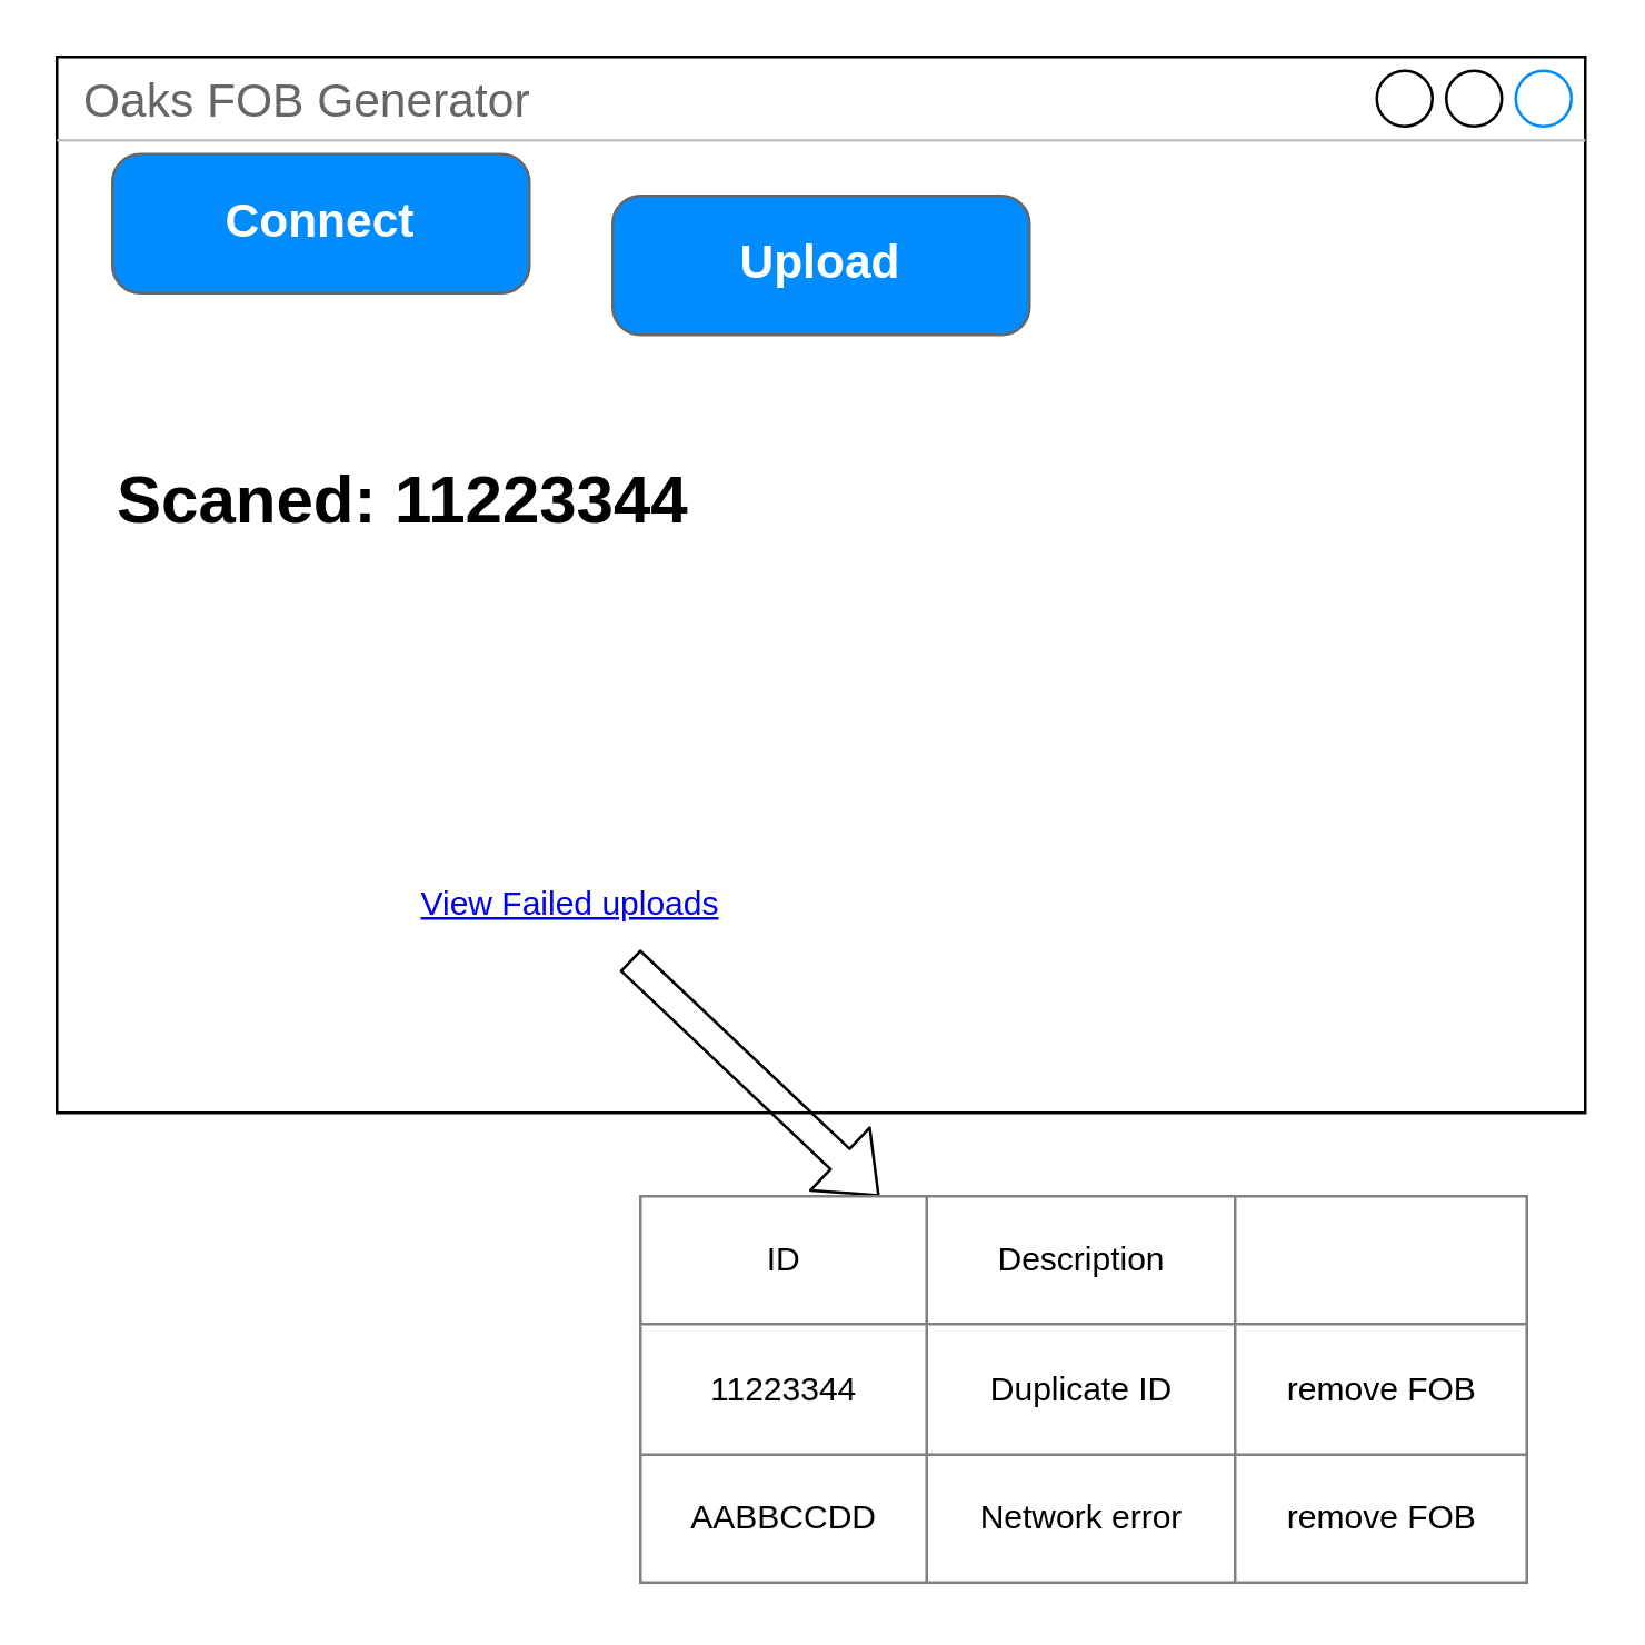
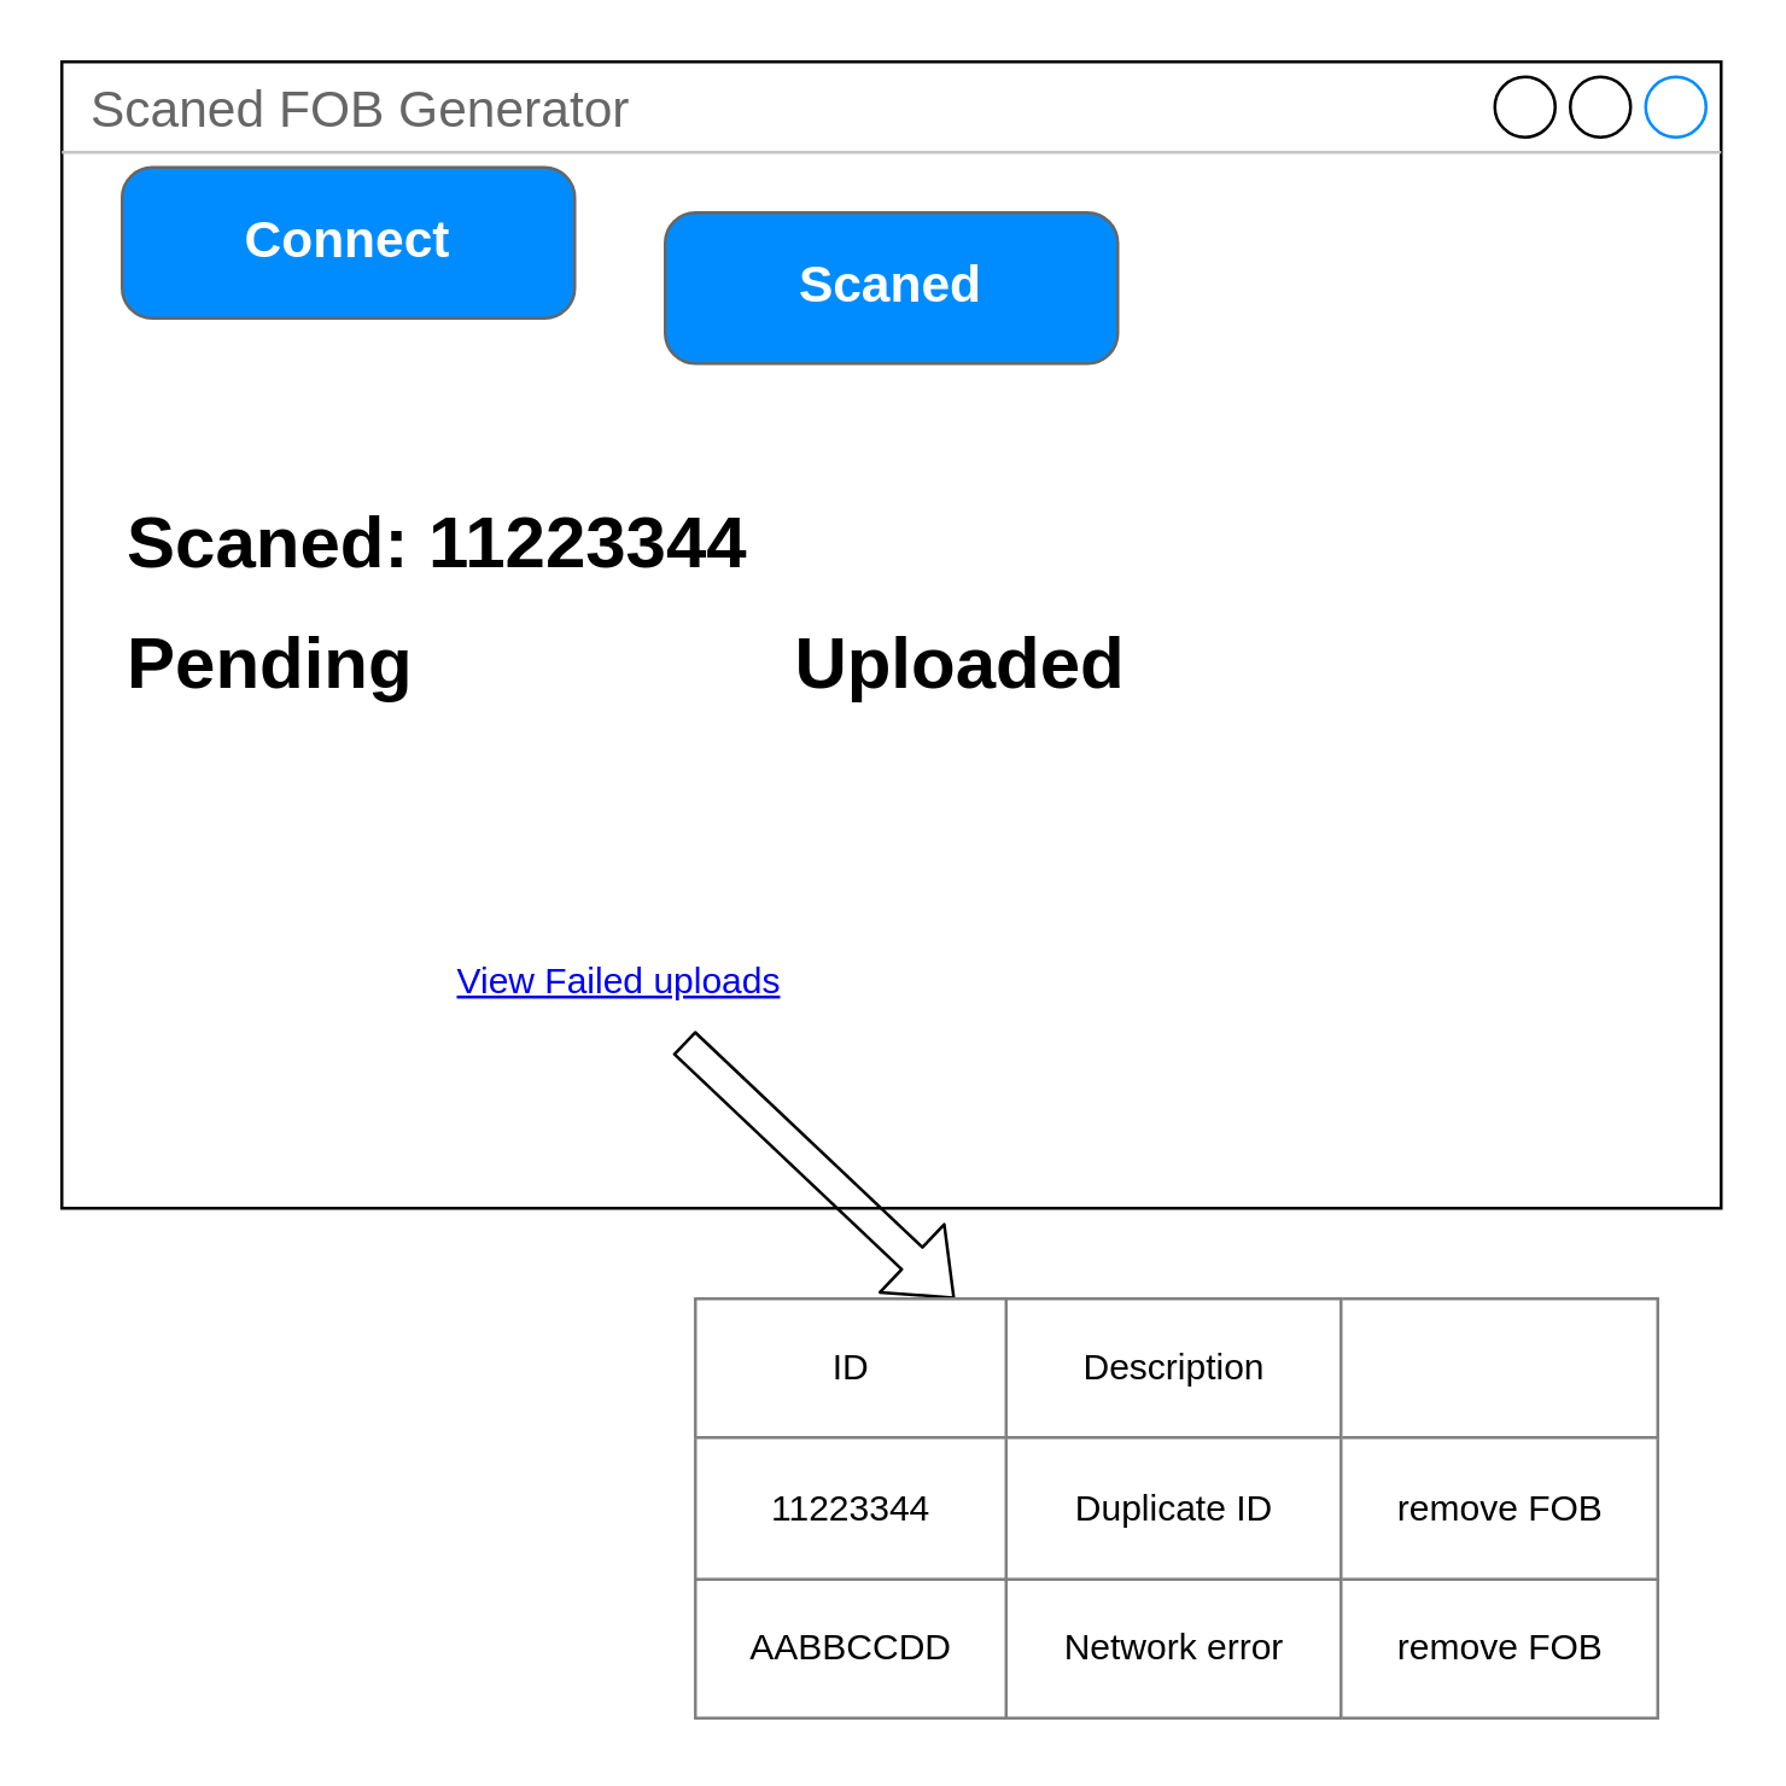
- <mxCell id="2" value="Oaks FOB Generator" style="strokeWidth=1;shadow=0;dashed=0;align=center;html=1;shape=mxgraph.mockup.containers.window;align=left;verticalAlign=top;spacingLeft=8;strokeColor2=#008cff;strokeColor3=#c4c4c4;fontColor=#666666;mainText=;fontSize=17;labelBackgroundColor=none;" vertex="1" parent="1"><mxGeometry x="20" y="20" width="550" height="380" as="geometry" /></mxCell>
+ <mxCell id="2" value="Scaned FOB Generator" style="strokeWidth=1;shadow=0;dashed=0;align=center;html=1;shape=mxgraph.mockup.containers.window;align=left;verticalAlign=top;spacingLeft=8;strokeColor2=#008cff;strokeColor3=#c4c4c4;fontColor=#666666;mainText=;fontSize=17;labelBackgroundColor=none;" vertex="1" parent="1"><mxGeometry x="20" y="20" width="550" height="380" as="geometry" /></mxCell>
- <mxCell id="4" value="Upload" style="strokeWidth=1;shadow=0;dashed=0;align=center;html=1;shape=mxgraph.mockup.buttons.button;strokeColor=#666666;fontColor=#ffffff;mainText=;buttonStyle=round;fontSize=17;fontStyle=1;fillColor=#008cff;whiteSpace=wrap;" vertex="1" parent="1"><mxGeometry x="220" y="70" width="150" height="50" as="geometry" /></mxCell>
+ <mxCell id="4" value="Scaned" style="strokeWidth=1;shadow=0;dashed=0;align=center;html=1;shape=mxgraph.mockup.buttons.button;strokeColor=#666666;fontColor=#ffffff;mainText=;buttonStyle=round;fontSize=17;fontStyle=1;fillColor=#008cff;whiteSpace=wrap;" vertex="1" parent="1"><mxGeometry x="220" y="70" width="150" height="50" as="geometry" /></mxCell>
+ <mxCell id="6" value="Pending&amp;nbsp; &amp;nbsp; &amp;nbsp; &amp;nbsp; &amp;nbsp; &amp;nbsp; &amp;nbsp; &amp;nbsp; &amp;nbsp; &amp;nbsp;Uploaded" style="text;strokeColor=none;fillColor=none;html=1;fontSize=24;fontStyle=1;verticalAlign=middle;align=left;" vertex="1" parent="1"><mxGeometry x="40" y="200" width="450" height="40" as="geometry" /></mxCell>
